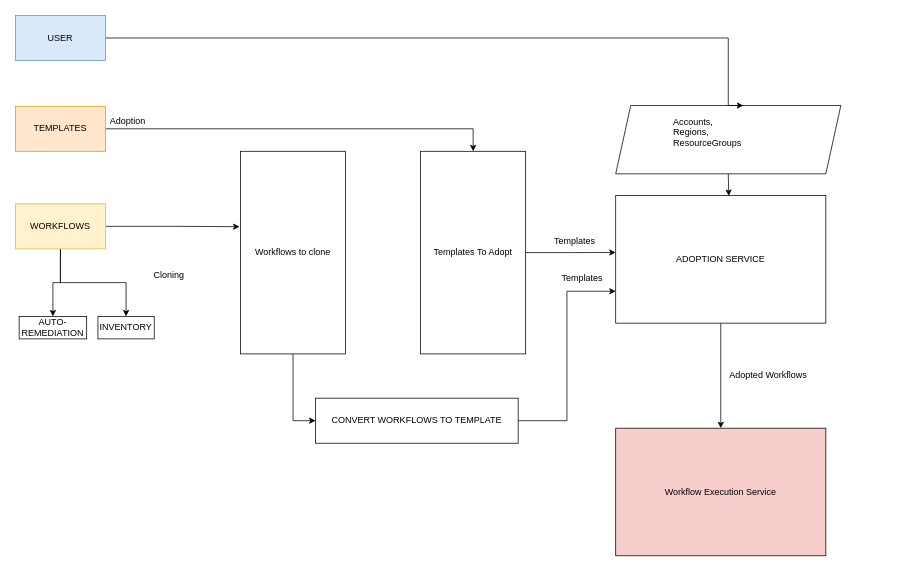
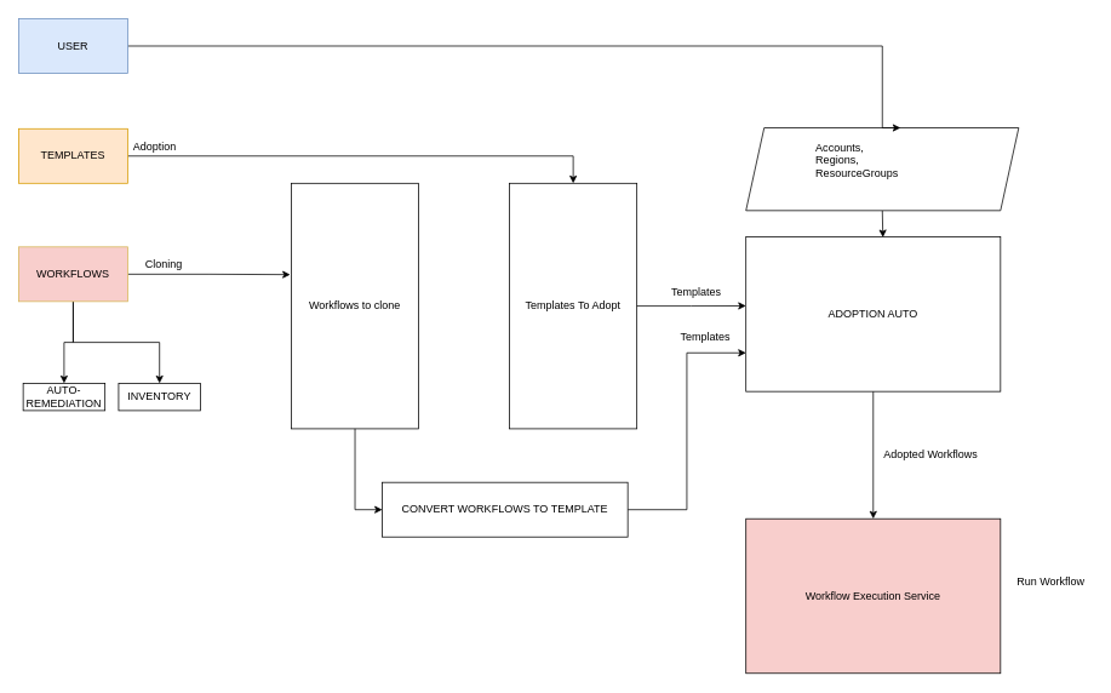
- <mxCell id="7" value="WORKFLOWS" style="rounded=0;whiteSpace=wrap;html=1;fillColor=#fff2cc;strokeColor=#d6b656;" vertex="1" parent="1"><mxGeometry x="20" y="271" width="120" height="60" as="geometry" /></mxCell>
+ <mxCell id="7" value="WORKFLOWS" style="rounded=0;whiteSpace=wrap;html=1;fillColor=#f8cecc;strokeColor=#d6b656;" vertex="1" parent="1"><mxGeometry x="20" y="271" width="120" height="60" as="geometry" /></mxCell>
- <mxCell id="17" value="ADOPTION SERVICE" style="rounded=0;whiteSpace=wrap;html=1;" vertex="1" parent="1"><mxGeometry x="820" y="260" width="280" height="170" as="geometry" /></mxCell>
+ <mxCell id="17" value="ADOPTION AUTO" style="rounded=0;whiteSpace=wrap;html=1;" vertex="1" parent="1"><mxGeometry x="820" y="260" width="280" height="170" as="geometry" /></mxCell>
- <mxCell id="11" value="Cloning" style="text;html=1;strokeColor=none;fillColor=none;align=center;verticalAlign=middle;whiteSpace=wrap;rounded=0;" vertex="1" parent="1"><mxGeometry x="205" y="356" width="40" height="20" as="geometry" /></mxCell>
+ <mxCell id="11" value="Cloning" style="text;html=1;strokeColor=none;fillColor=none;align=center;verticalAlign=middle;whiteSpace=wrap;rounded=0;" vertex="1" parent="1"><mxGeometry x="160" y="281" width="40" height="20" as="geometry" /></mxCell>
- <mxCell id="8" value="INVENTORY" style="rounded=0;whiteSpace=wrap;html=1;" vertex="1" parent="1"><mxGeometry x="130" y="421" width="75" height="30" as="geometry" /></mxCell>
+ <mxCell id="8" value="INVENTORY" style="rounded=0;whiteSpace=wrap;html=1;" vertex="1" parent="1"><mxGeometry x="130" y="421" width="90" height="30" as="geometry" /></mxCell>
+ <mxCell id="29" value="Run Workflow" style="text;html=1;align=center;verticalAlign=middle;resizable=0;points=[];autosize=1;strokeColor=none;" vertex="1" parent="1"><mxGeometry x="1110" y="630" width="90" height="20" as="geometry" /></mxCell>
